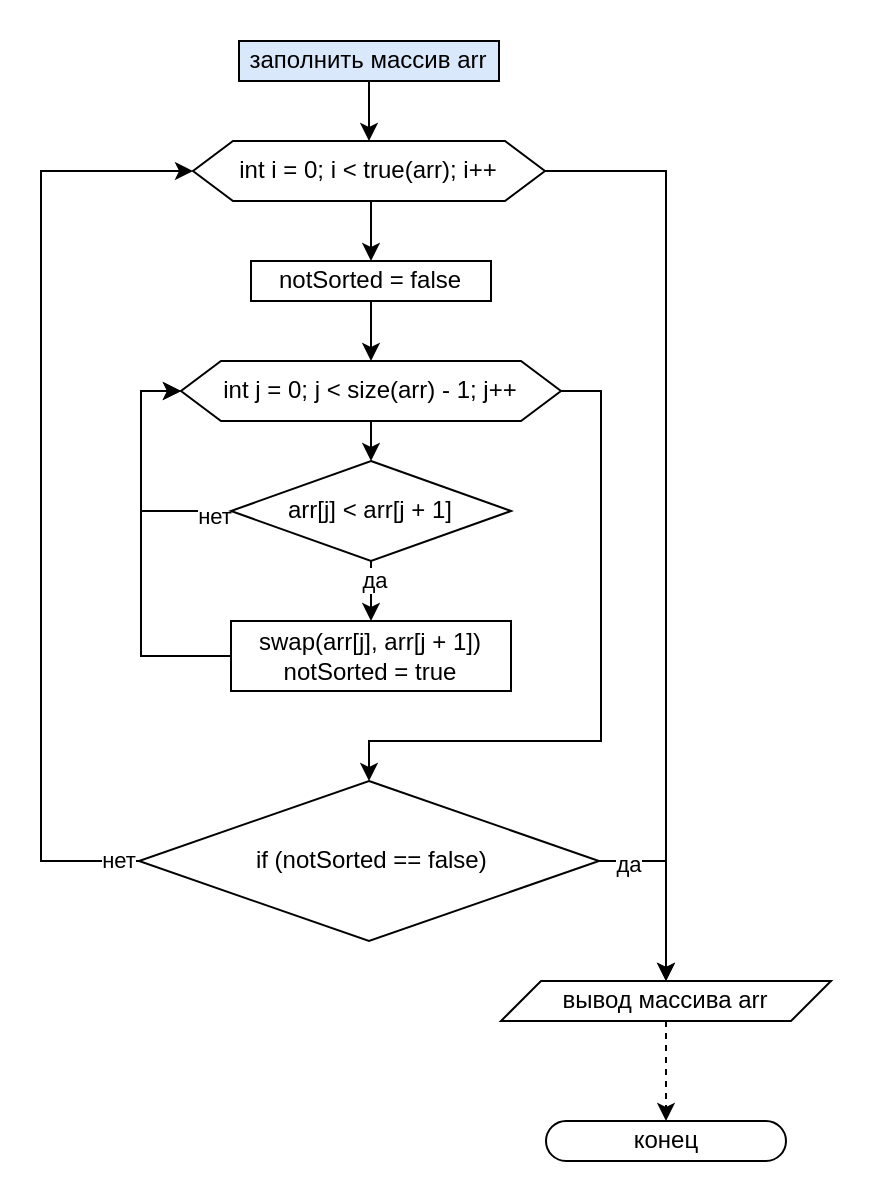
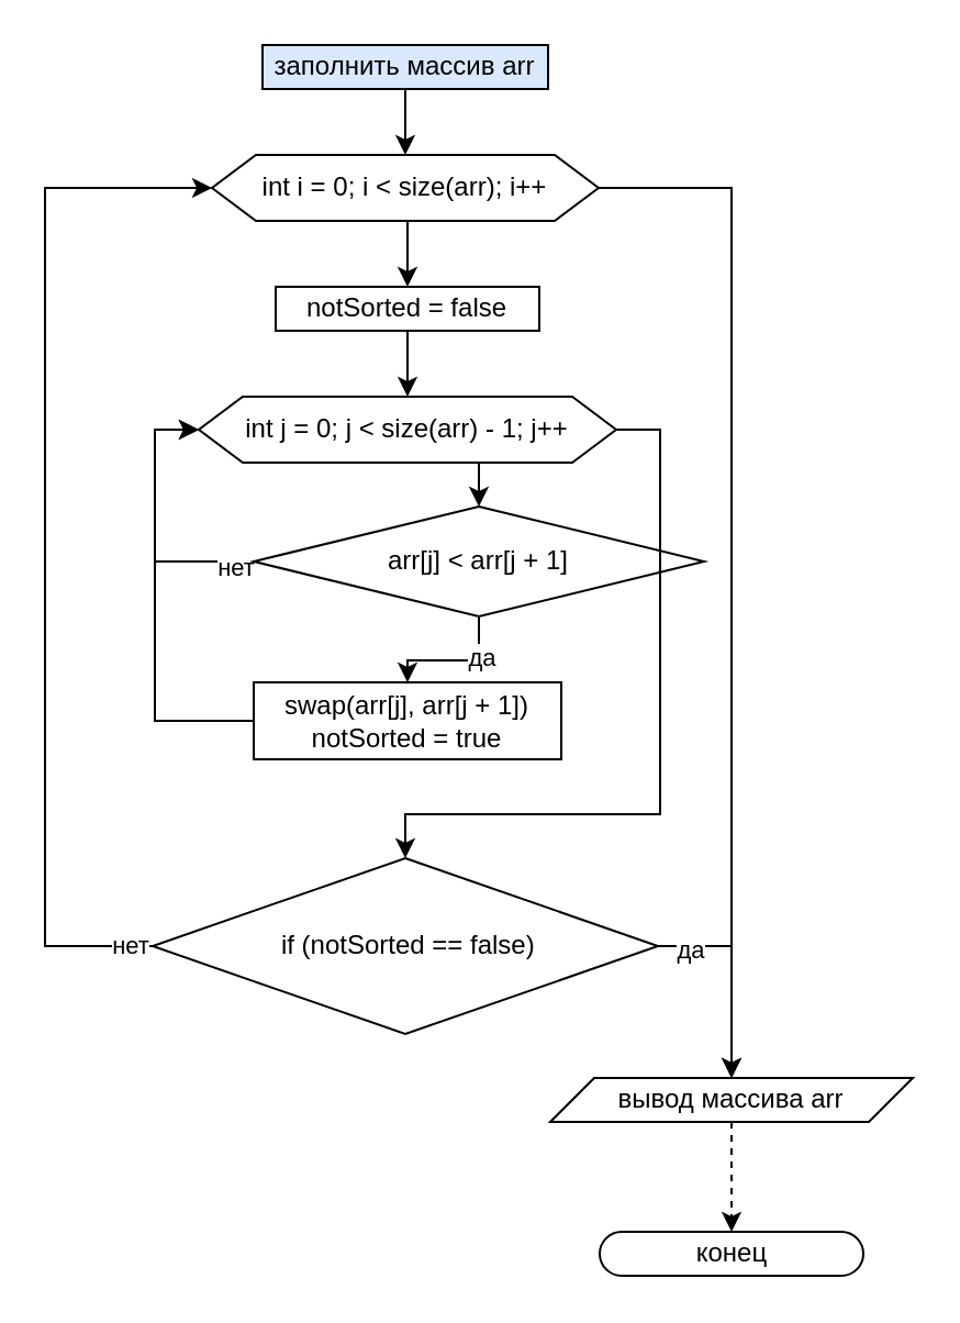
- <mxCell id="12" value="&lt;div&gt;int i = 0; i &amp;lt; true(arr); i++&lt;/div&gt;" style="shape=hexagon;perimeter=hexagonPerimeter2;whiteSpace=wrap;html=1;fixedSize=1;" vertex="1" parent="1"><mxGeometry x="96" y="70" width="176" height="30" as="geometry" /></mxCell>
+ <mxCell id="12" value="&lt;div&gt;int i = 0; i &amp;lt; size(arr); i++&lt;/div&gt;" style="shape=hexagon;perimeter=hexagonPerimeter2;whiteSpace=wrap;html=1;fixedSize=1;" vertex="1" parent="1"><mxGeometry x="96" y="70" width="176" height="30" as="geometry" /></mxCell>
- <mxCell id="9" value="&lt;div&gt;&lt;span style=&quot;background-color: transparent; color: light-dark(rgb(0, 0, 0), rgb(255, 255, 255));&quot;&gt;arr[j] &amp;lt; arr[j + 1]&lt;/span&gt;&lt;/div&gt;" style="rhombus;whiteSpace=wrap;html=1;" vertex="1" parent="1"><mxGeometry x="115" y="230" width="140" height="50" as="geometry" /></mxCell>
+ <mxCell id="9" value="&lt;div&gt;&lt;span style=&quot;background-color: transparent; color: light-dark(rgb(0, 0, 0), rgb(255, 255, 255));&quot;&gt;arr[j] &amp;lt; arr[j + 1]&lt;/span&gt;&lt;/div&gt;" style="rhombus;whiteSpace=wrap;html=1;" vertex="1" parent="1"><mxGeometry x="115" y="230" width="205" height="50" as="geometry" /></mxCell>
